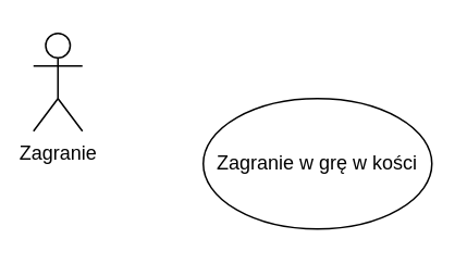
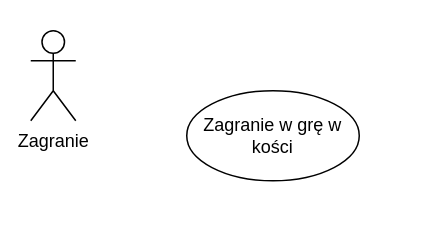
- <mxCell id="3" value="Zagranie w grę w kości" style="ellipse;whiteSpace=wrap;html=1;" vertex="1" parent="1"><mxGeometry x="124" y="60" width="140" height="80" as="geometry" /></mxCell>
+ <mxCell id="3" value="Zagranie w grę w kości" style="ellipse;whiteSpace=wrap;html=1;" vertex="1" parent="1"><mxGeometry x="124" y="60" width="115" height="60" as="geometry" /></mxCell>
